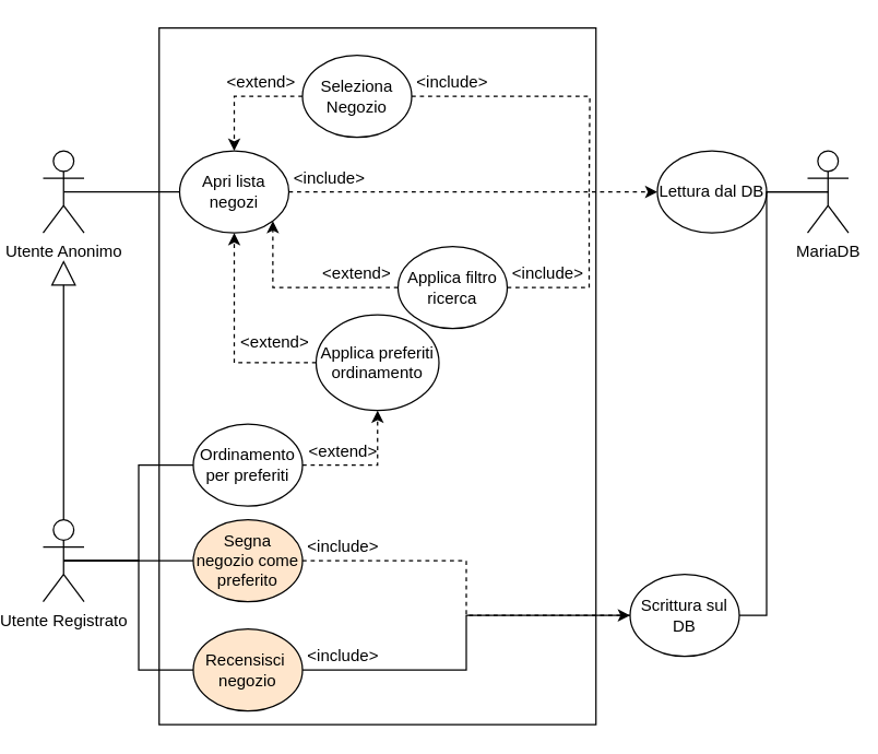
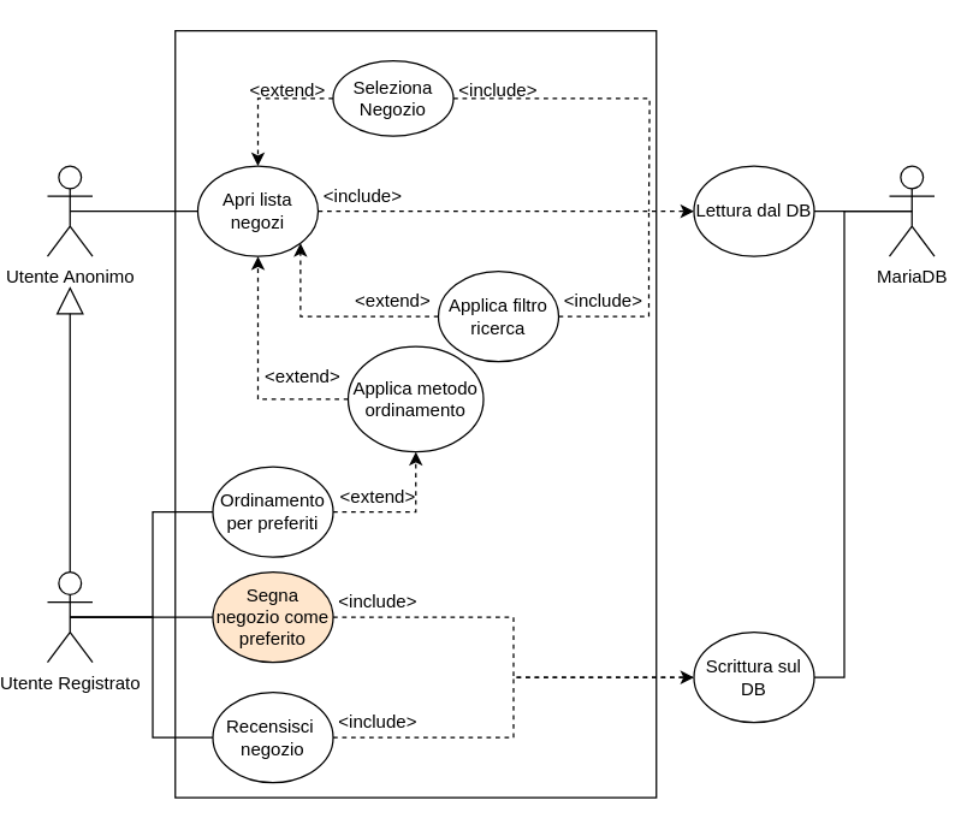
- <mxCell id="20" value="Seleziona Negozio" style="ellipse;whiteSpace=wrap;html=1;" parent="1" vertex="1"><mxGeometry x="210" y="40" width="80" height="60" as="geometry" /></mxCell>
+ <mxCell id="20" value="Seleziona Negozio" style="ellipse;whiteSpace=wrap;html=1;" parent="1" vertex="1"><mxGeometry x="210" y="40" width="80" height="50" as="geometry" /></mxCell>
- <mxCell id="26" value="Lettura dal DB" style="ellipse;whiteSpace=wrap;html=1;" parent="1" vertex="1"><mxGeometry x="470" y="110" width="80" height="60" as="geometry" /></mxCell>
+ <mxCell id="26" value="Lettura dal DB" style="ellipse;whiteSpace=wrap;html=1;" parent="1" vertex="1"><mxGeometry x="450" y="110" width="80" height="60" as="geometry" /></mxCell>
- <mxCell id="17" value="Applica preferiti ordinamento" style="ellipse;whiteSpace=wrap;html=1;" parent="1" vertex="1"><mxGeometry x="220" y="230" width="90" height="70" as="geometry" /></mxCell>
+ <mxCell id="17" value="Applica metodo ordinamento" style="ellipse;whiteSpace=wrap;html=1;" parent="1" vertex="1"><mxGeometry x="220" y="230" width="90" height="70" as="geometry" /></mxCell>
- <mxCell id="34" value="Recensisci&amp;nbsp;&lt;br&gt;negozio" style="ellipse;whiteSpace=wrap;html=1;fillColor=#ffe6cc;" parent="1" vertex="1"><mxGeometry x="130" y="460" width="80" height="60" as="geometry" /></mxCell>
+ <mxCell id="34" value="Recensisci&amp;nbsp;&lt;br&gt;negozio" style="ellipse;whiteSpace=wrap;html=1;" parent="1" vertex="1"><mxGeometry x="130" y="460" width="80" height="60" as="geometry" /></mxCell>
- <mxCell id="33" style="edgeStyle=orthogonalEdgeStyle;rounded=0;orthogonalLoop=1;jettySize=auto;html=1;exitX=1;exitY=0.5;exitDx=0;exitDy=0;entryX=0;entryY=0.5;entryDx=0;entryDy=0;startArrow=none;startFill=0;endArrow=none;endFill=0;dashed=0;" parent="1" source="34" target="31" edge="1"><mxGeometry relative="1" as="geometry" /></mxCell>
+ <mxCell id="33" style="edgeStyle=orthogonalEdgeStyle;rounded=0;orthogonalLoop=1;jettySize=auto;html=1;exitX=1;exitY=0.5;exitDx=0;exitDy=0;entryX=0;entryY=0.5;entryDx=0;entryDy=0;startArrow=none;startFill=0;endArrow=none;endFill=0;dashed=1;" parent="1" source="34" target="31" edge="1"><mxGeometry relative="1" as="geometry" /></mxCell>
